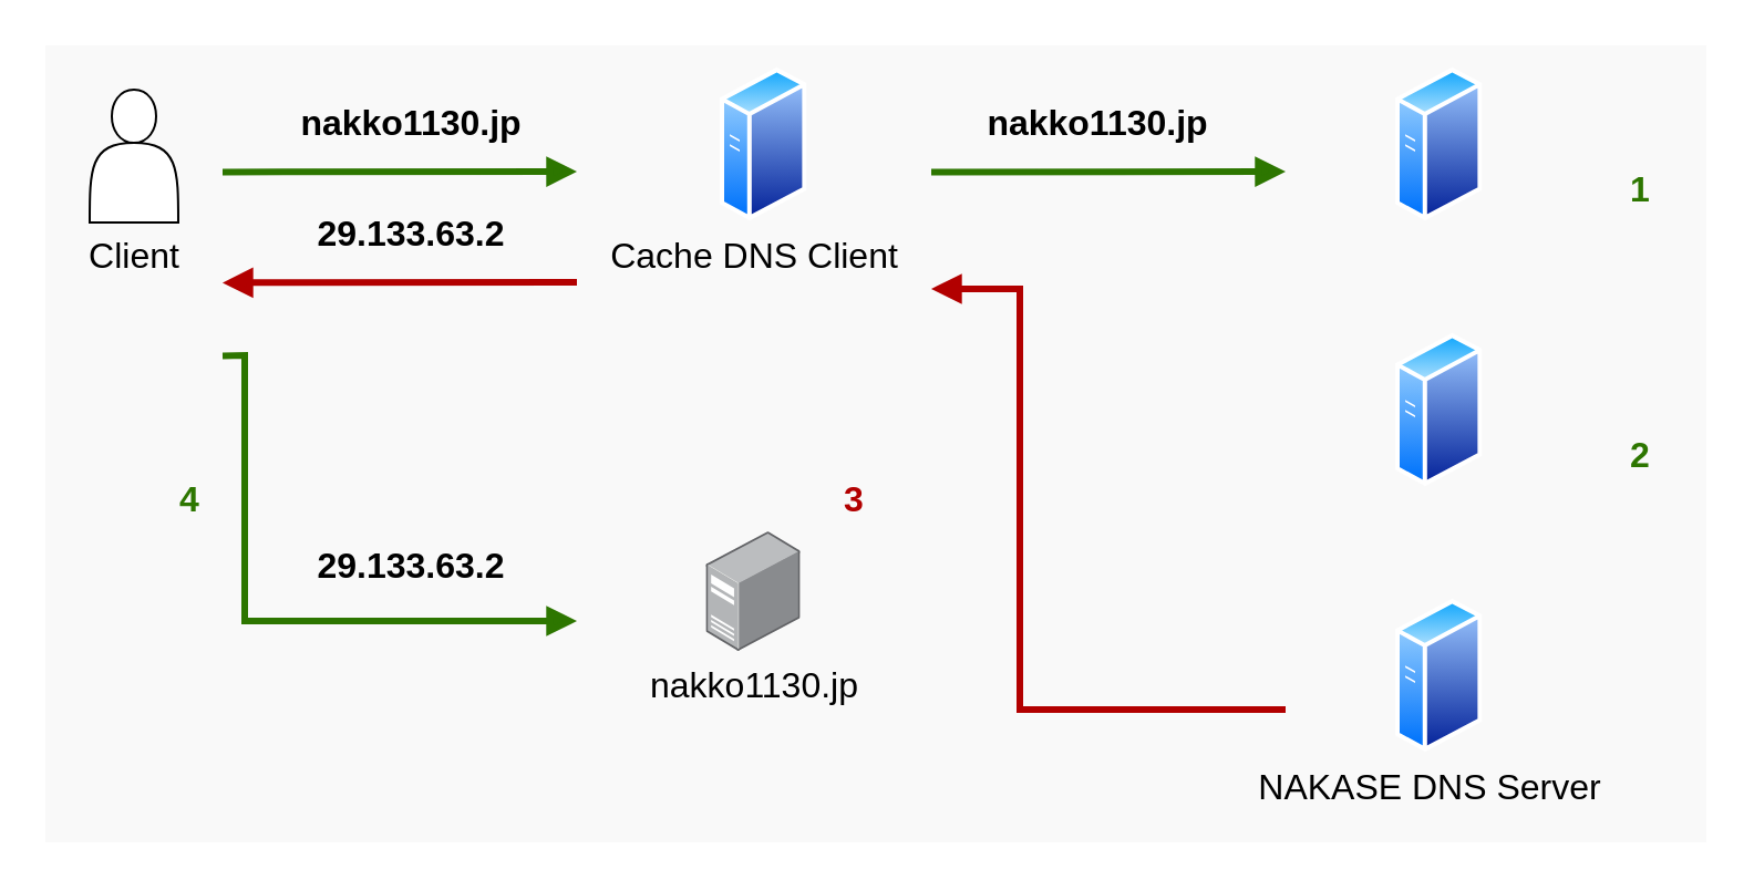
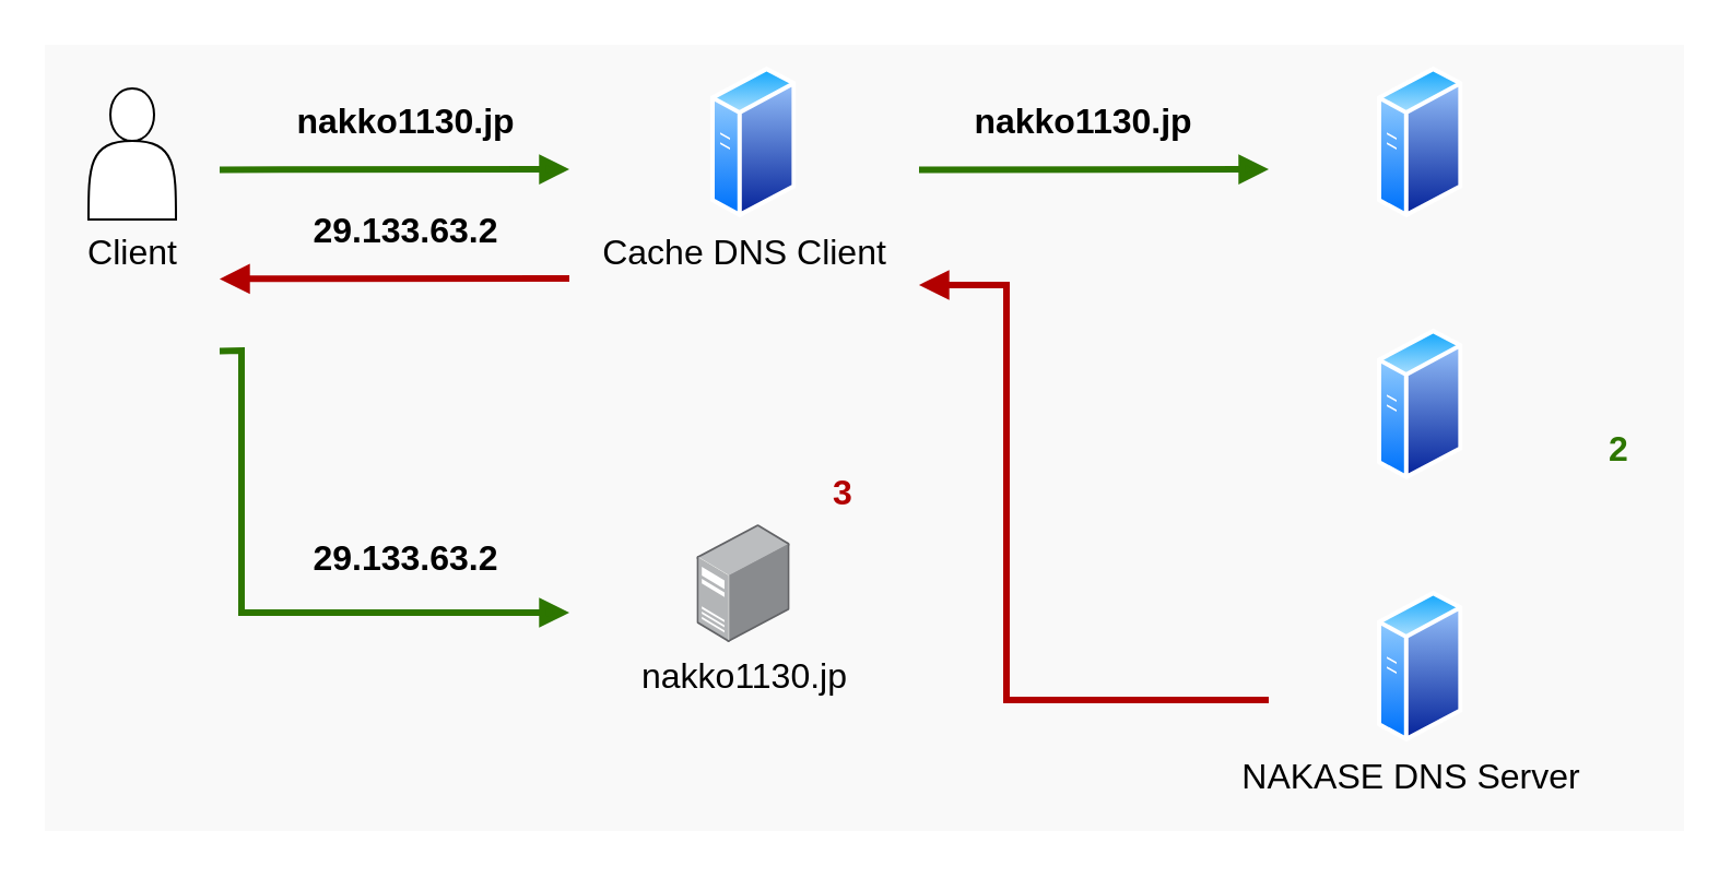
- <mxCell id="12" value="1" style="text;html=1;align=center;verticalAlign=middle;resizable=0;points=[];autosize=1;strokeColor=none;fillColor=none;glass=0;fontSize=16;fontStyle=1;fontColor=#2D7600;" parent="1" vertex="1"><mxGeometry x="725" y="70" width="30" height="30" as="geometry" /></mxCell>
- <mxCell id="25" value="4" style="text;html=1;align=center;verticalAlign=middle;resizable=0;points=[];autosize=1;strokeColor=none;fillColor=none;glass=0;fontSize=16;fontStyle=1;fontColor=#2D7600;" parent="1" vertex="1"><mxGeometry x="70" y="210" width="30" height="30" as="geometry" /></mxCell>
